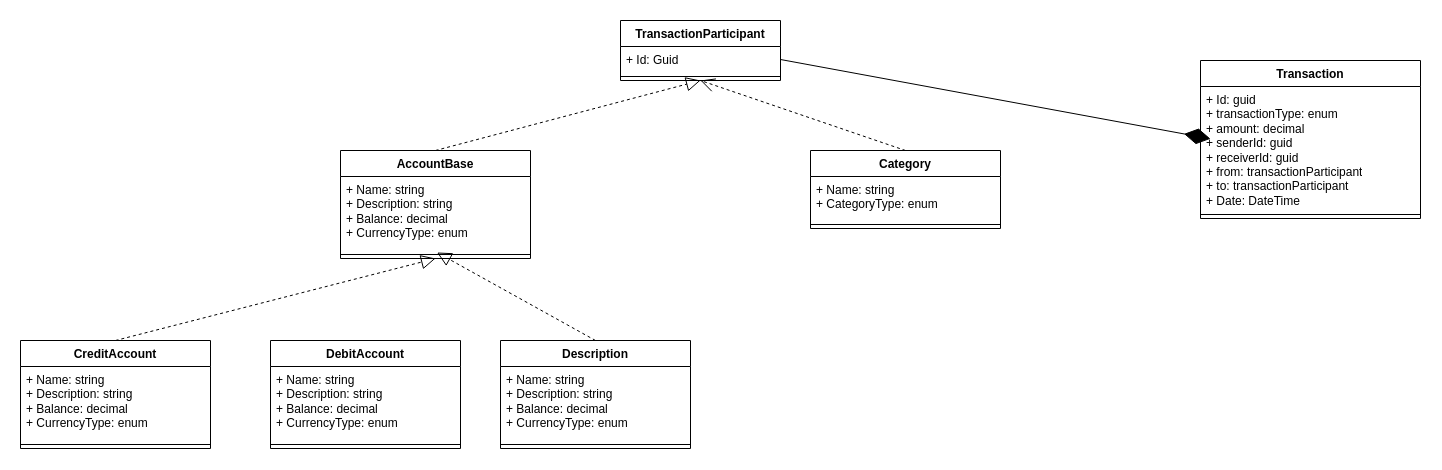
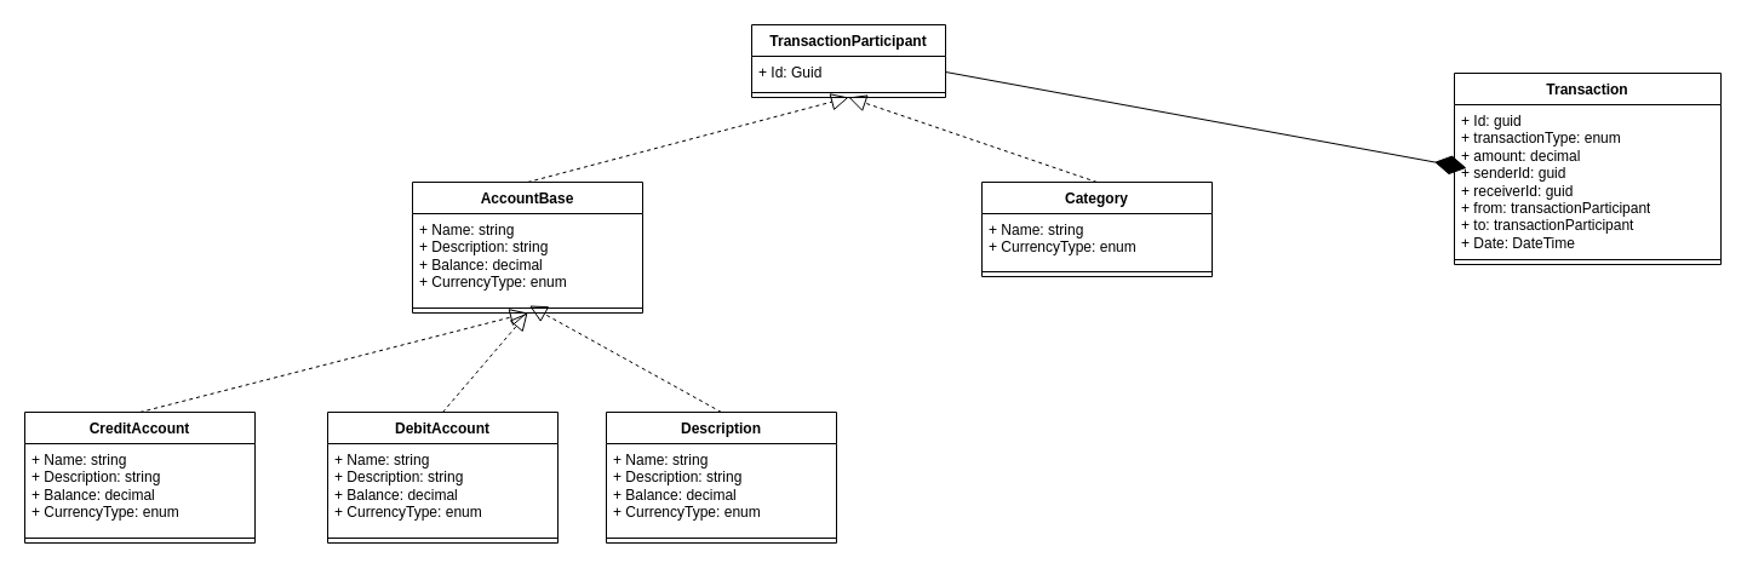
- <mxCell id="24" value="" style="endArrow=open;dashed=1;endFill=0;endSize=12;html=1;rounded=0;entryX=0.5;entryY=1;entryDx=0;entryDy=0;exitX=0.5;exitY=0;exitDx=0;exitDy=0;" edge="1" parent="1" source="21" target="2"><mxGeometry width="160" relative="1" as="geometry"><mxPoint x="630" y="330" as="sourcePoint" /><mxPoint x="790" y="330" as="targetPoint" /></mxGeometry></mxCell>
+ <mxCell id="24" value="" style="endArrow=block;dashed=1;endFill=0;endSize=12;html=1;rounded=0;entryX=0.5;entryY=1;entryDx=0;entryDy=0;exitX=0.5;exitY=0;exitDx=0;exitDy=0;" edge="1" parent="1" source="21" target="2"><mxGeometry width="160" relative="1" as="geometry"><mxPoint x="630" y="330" as="sourcePoint" /><mxPoint x="790" y="330" as="targetPoint" /></mxGeometry></mxCell>
- <mxCell id="22" value="+ Name: string&lt;br&gt;+ CategoryType: enum" style="text;strokeColor=none;fillColor=none;align=left;verticalAlign=top;spacingLeft=4;spacingRight=4;overflow=hidden;rotatable=0;points=[[0,0.5],[1,0.5]];portConstraint=eastwest;whiteSpace=wrap;html=1;" vertex="1" parent="21"><mxGeometry y="26" width="190" height="44" as="geometry" /></mxCell>
+ <mxCell id="22" value="+ Name: string&lt;br&gt;+ CurrencyType: enum" style="text;strokeColor=none;fillColor=none;align=left;verticalAlign=top;spacingLeft=4;spacingRight=4;overflow=hidden;rotatable=0;points=[[0,0.5],[1,0.5]];portConstraint=eastwest;whiteSpace=wrap;html=1;" vertex="1" parent="21"><mxGeometry y="26" width="190" height="44" as="geometry" /></mxCell>
+ <mxCell id="19" value="" style="endArrow=block;dashed=1;endFill=0;endSize=12;html=1;rounded=0;exitX=0.5;exitY=0;exitDx=0;exitDy=0;entryX=0.5;entryY=1;entryDx=0;entryDy=0;" edge="1" parent="1" source="9" target="5"><mxGeometry width="160" relative="1" as="geometry"><mxPoint x="510" y="240" as="sourcePoint" /><mxPoint x="670" y="240" as="targetPoint" /></mxGeometry></mxCell>
